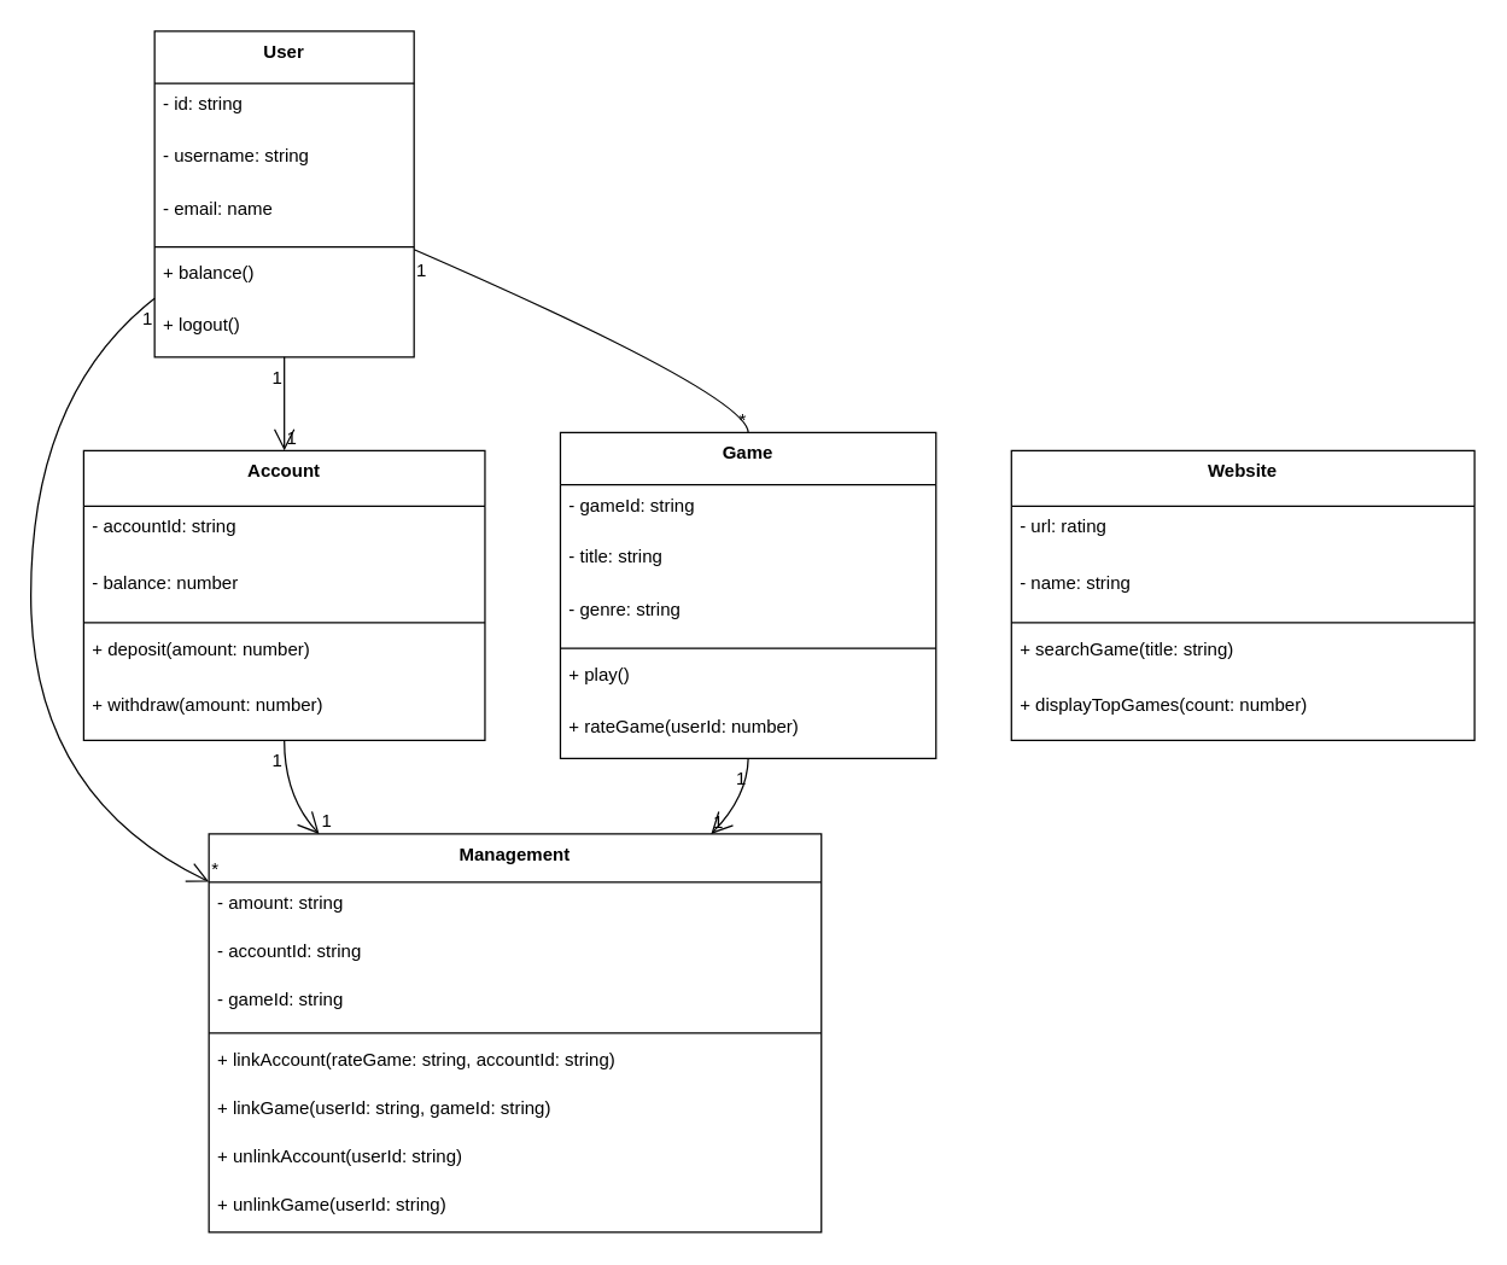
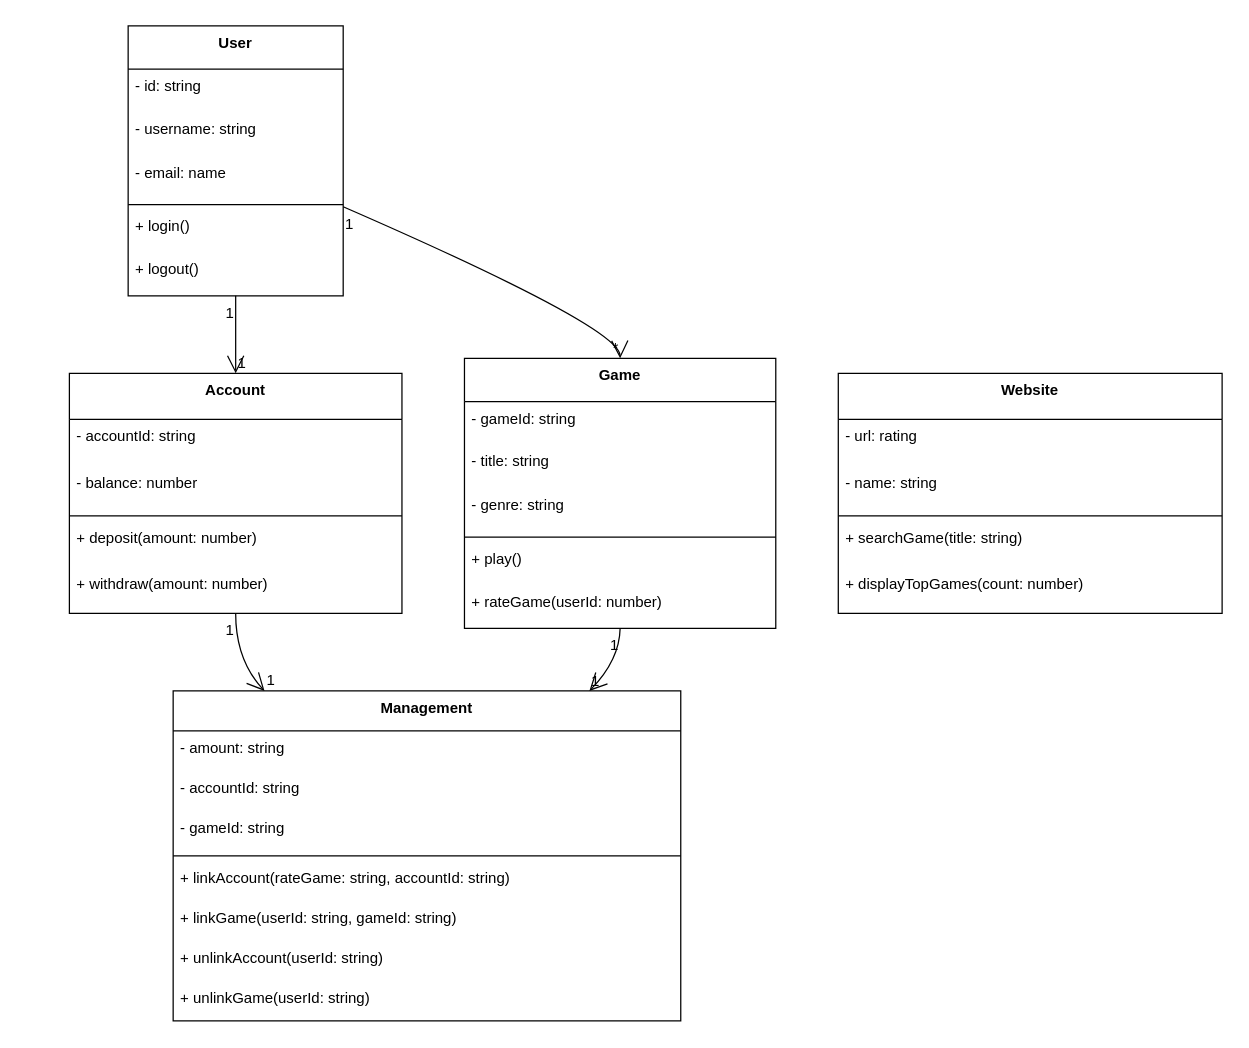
- <mxCell id="7" value="+ balance()" style="text;strokeColor=none;fillColor=none;align=left;verticalAlign=top;spacingLeft=4;spacingRight=4;overflow=hidden;rotatable=0;points=[[0,0.5],[1,0.5]];portConstraint=eastwest;" vertex="1" parent="2"><mxGeometry y="147" width="172" height="35" as="geometry" /></mxCell>
+ <mxCell id="7" value="+ login()" style="text;strokeColor=none;fillColor=none;align=left;verticalAlign=top;spacingLeft=4;spacingRight=4;overflow=hidden;rotatable=0;points=[[0,0.5],[1,0.5]];portConstraint=eastwest;" vertex="1" parent="2"><mxGeometry y="147" width="172" height="35" as="geometry" /></mxCell>
- <mxCell id="40" value="" style="curved=1;startArrow=none;endArrow=none;endSize=12;exitX=1;exitY=0.67;entryX=0.5;entryY=0;" edge="1" parent="1" source="2" target="15"><mxGeometry relative="1" as="geometry"><Array as="points"><mxPoint x="495" y="261" /></Array></mxGeometry></mxCell>
+ <mxCell id="40" value="" style="curved=1;startArrow=none;endArrow=open;endSize=12;exitX=1;exitY=0.67;entryX=0.5;entryY=0;" edge="1" parent="1" source="2" target="15"><mxGeometry relative="1" as="geometry"><Array as="points"><mxPoint x="495" y="261" /></Array></mxGeometry></mxCell>
- <mxCell id="43" value="" style="curved=1;startArrow=none;endArrow=open;endSize=12;exitX=0;exitY=0.82;entryX=0;entryY=0.12;" edge="1" parent="1" source="2" target="28"><mxGeometry relative="1" as="geometry"><Array as="points"><mxPoint x="20" y="261" /><mxPoint x="20" y="527" /></Array></mxGeometry></mxCell>
- <mxCell id="44" value="1" style="edgeLabel;resizable=0;labelBackgroundColor=none;fontSize=12;align=right;verticalAlign=top;" vertex="1" parent="43"><mxGeometry x="-1" relative="1" as="geometry" /></mxCell>
- <mxCell id="45" value="*" style="edgeLabel;resizable=0;labelBackgroundColor=none;fontSize=12;align=left;verticalAlign=bottom;" vertex="1" parent="43"><mxGeometry x="1" relative="1" as="geometry" /></mxCell>
